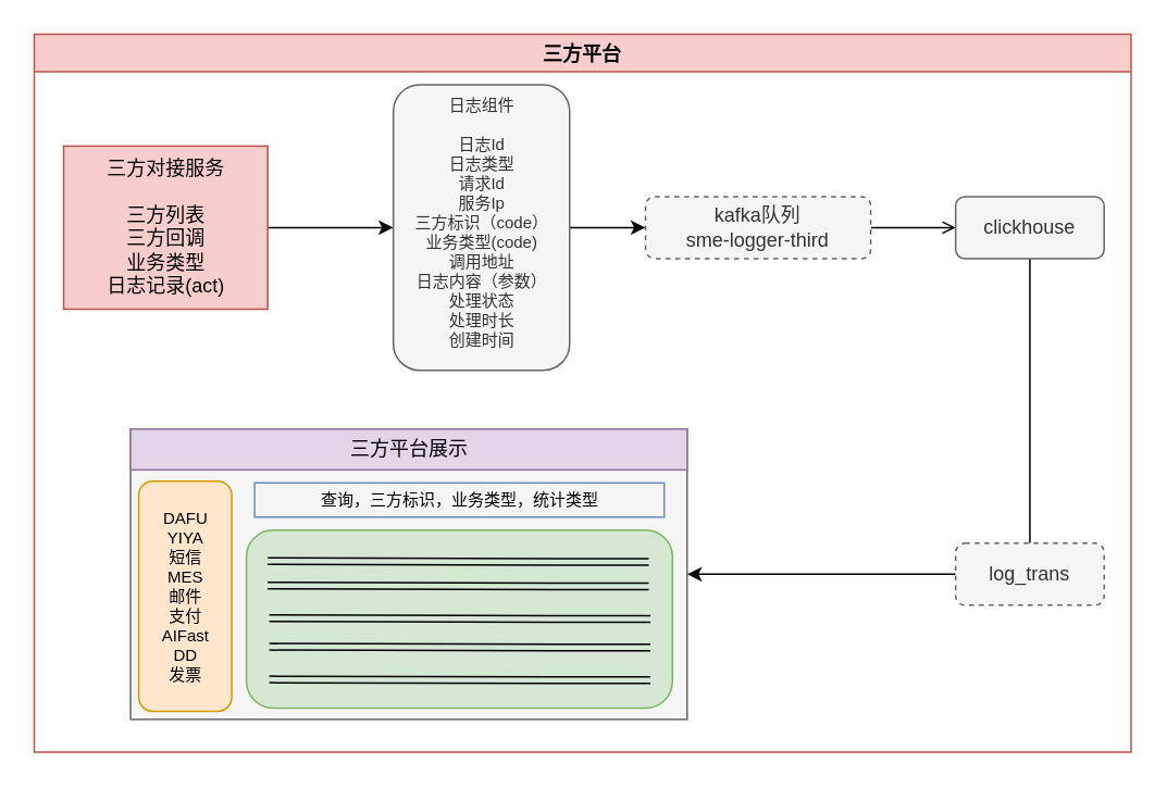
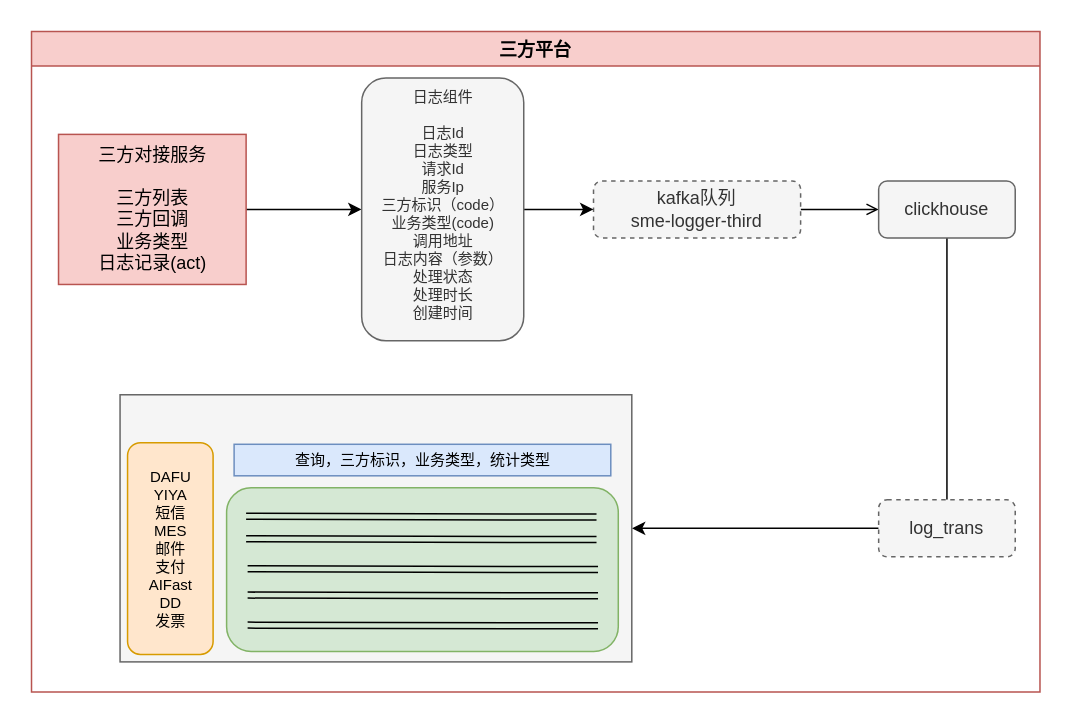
- <mxCell id="14" value="&lt;span style=&quot;font-size: 12px ; white-space: normal&quot;&gt;三方平台展示&lt;/span&gt;" style="rounded=0;whiteSpace=wrap;html=1;fontSize=10;align=center;fillColor=#e1d5e7;strokeColor=#9673a6;" parent="2" vertex="1"><mxGeometry x="59" y="242" width="341" height="25" as="geometry" /></mxCell>
- <mxCell id="17" value="查询，三方标识，业务类型，统计类型" style="rounded=0;whiteSpace=wrap;html=1;fontSize=10;align=center;fillColor=#f5f5f5;strokeColor=#6c8ebf;" parent="2" vertex="1"><mxGeometry x="135" y="275" width="251" height="21" as="geometry" /></mxCell>
+ <mxCell id="17" value="查询，三方标识，业务类型，统计类型" style="rounded=0;whiteSpace=wrap;html=1;fontSize=10;align=center;fillColor=#dae8fc;strokeColor=#6c8ebf;" parent="2" vertex="1"><mxGeometry x="135" y="275" width="251" height="21" as="geometry" /></mxCell>
